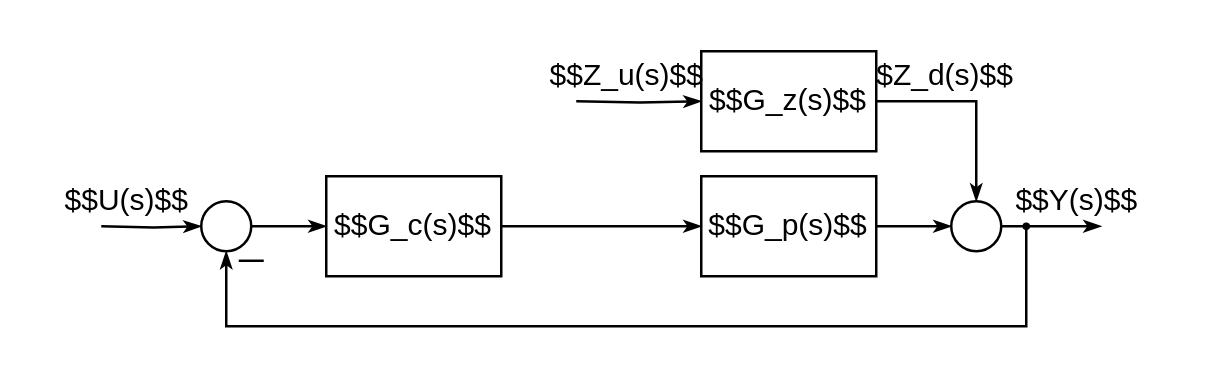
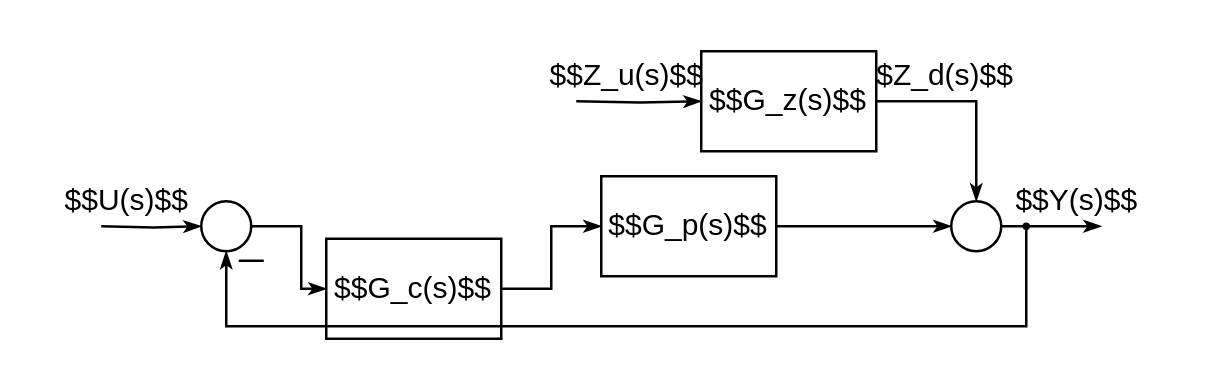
- <mxCell id="2" value="$$G_c(s)$$" style="rounded=0;whiteSpace=wrap;html=1;" parent="1" vertex="1"><mxGeometry x="130" y="70" width="70" height="40" as="geometry" /></mxCell>
+ <mxCell id="2" value="$$G_c(s)$$" style="rounded=0;whiteSpace=wrap;html=1;" parent="1" vertex="1"><mxGeometry x="130" y="95" width="70" height="40" as="geometry" /></mxCell>
- <mxCell id="4" value="$$G_p(s)$$" style="rounded=0;whiteSpace=wrap;html=1;" parent="1" vertex="1"><mxGeometry x="280" y="70" width="70" height="40" as="geometry" /></mxCell>
+ <mxCell id="4" value="$$G_p(s)$$" style="rounded=0;whiteSpace=wrap;html=1;" parent="1" vertex="1"><mxGeometry x="240" y="70" width="70" height="40" as="geometry" /></mxCell>
